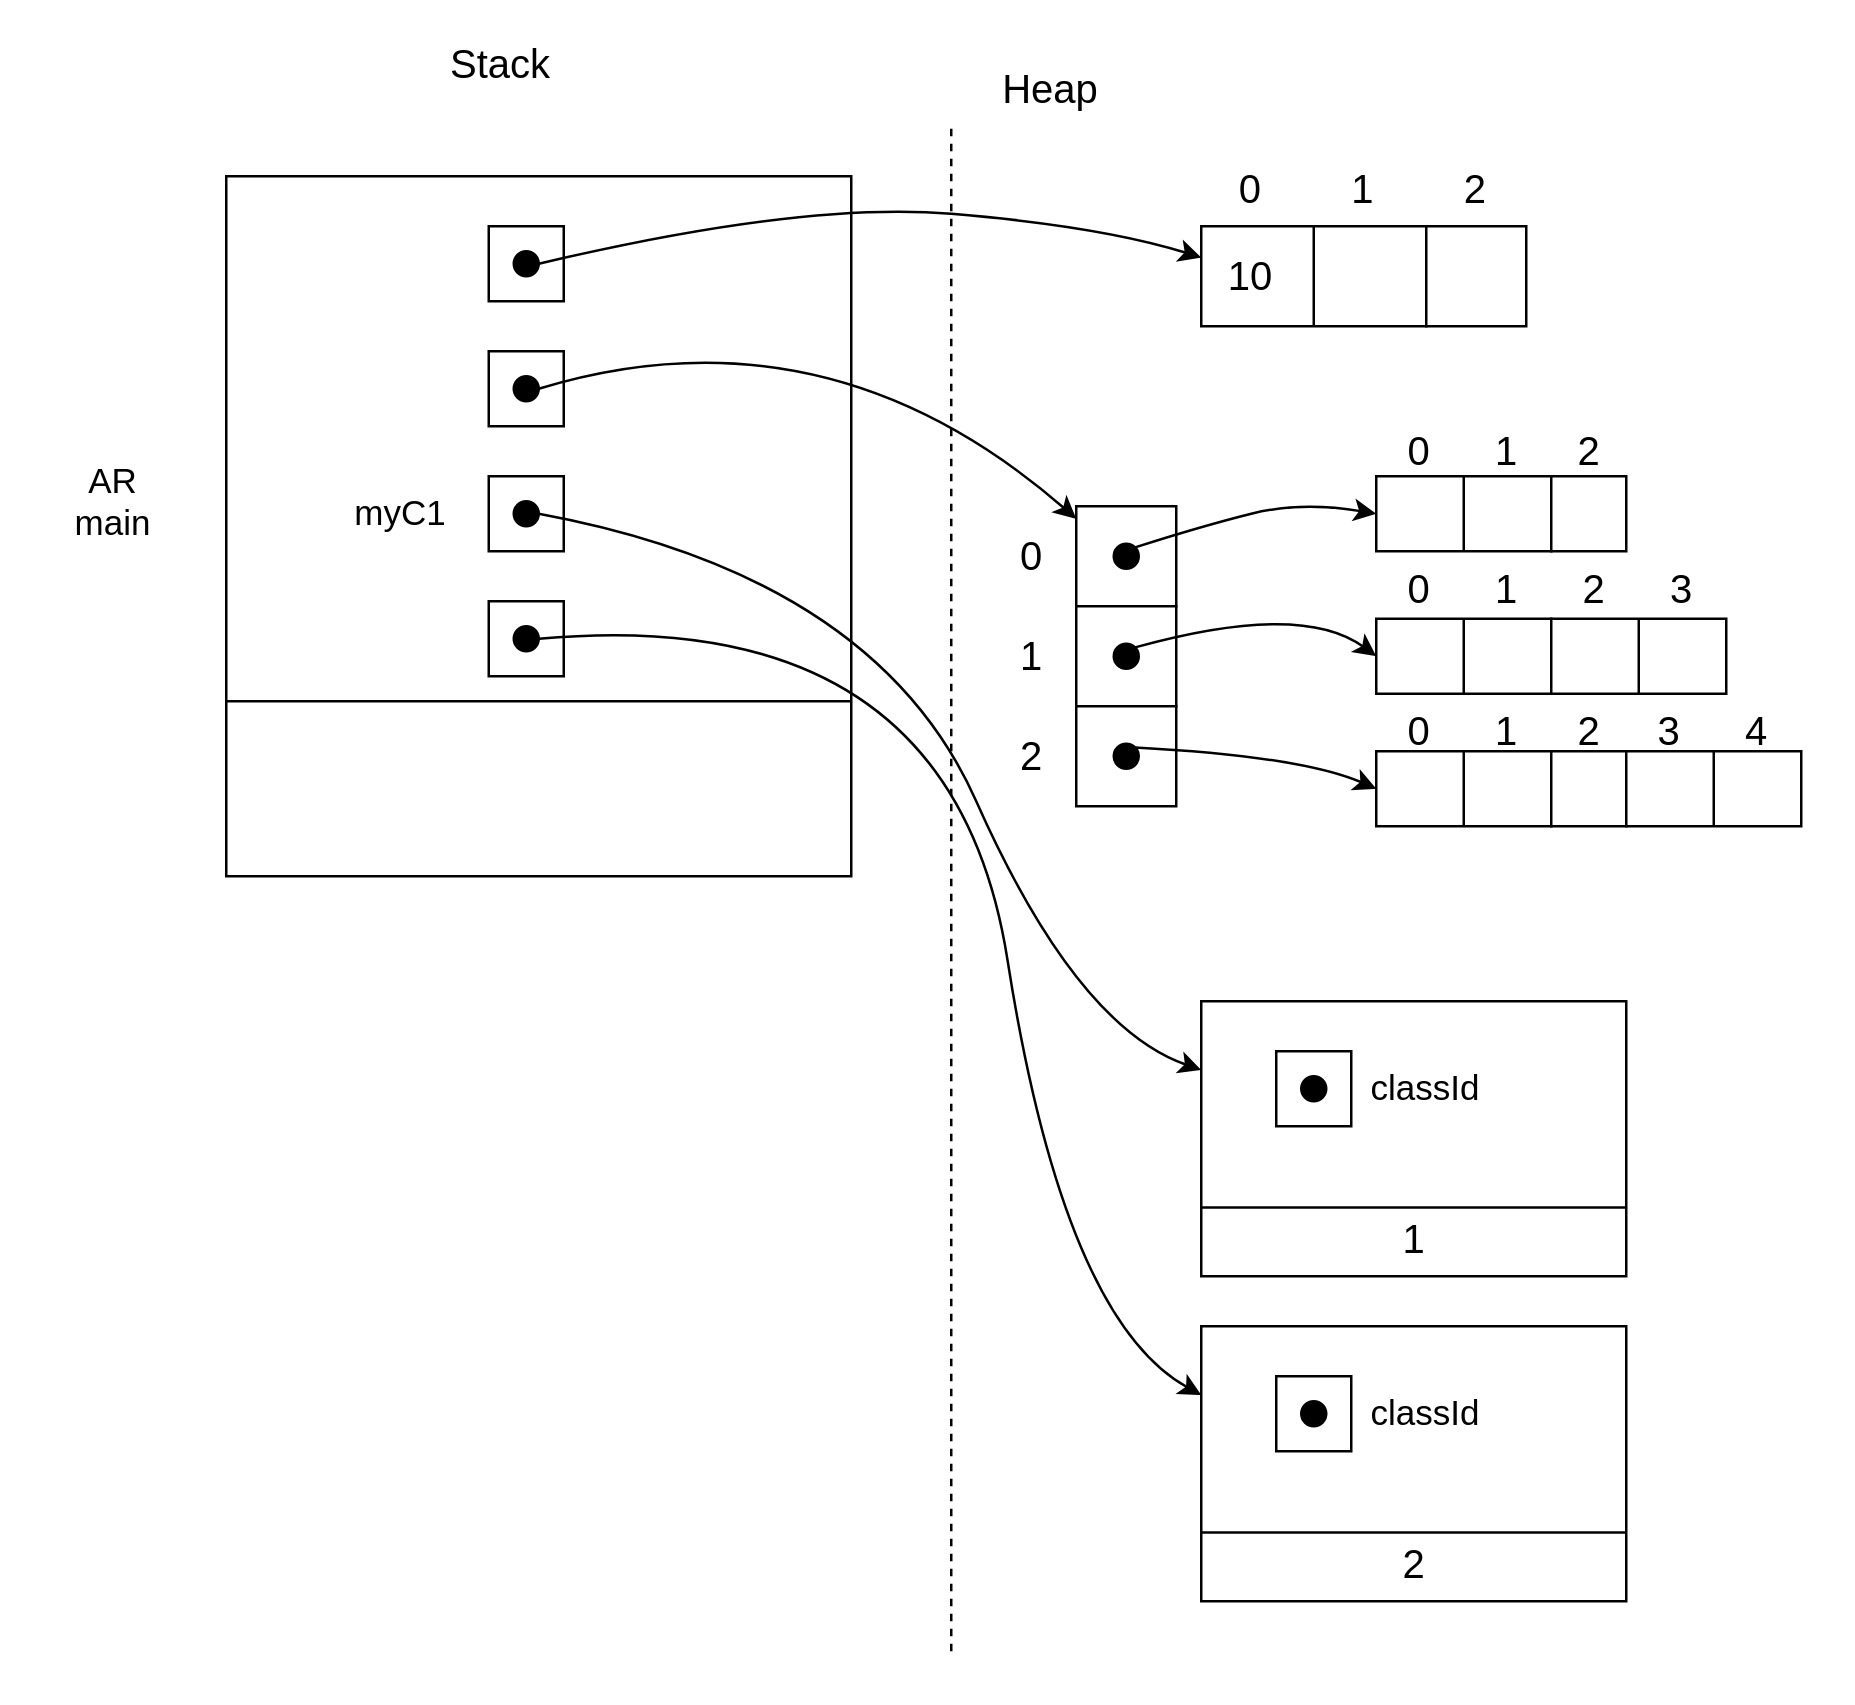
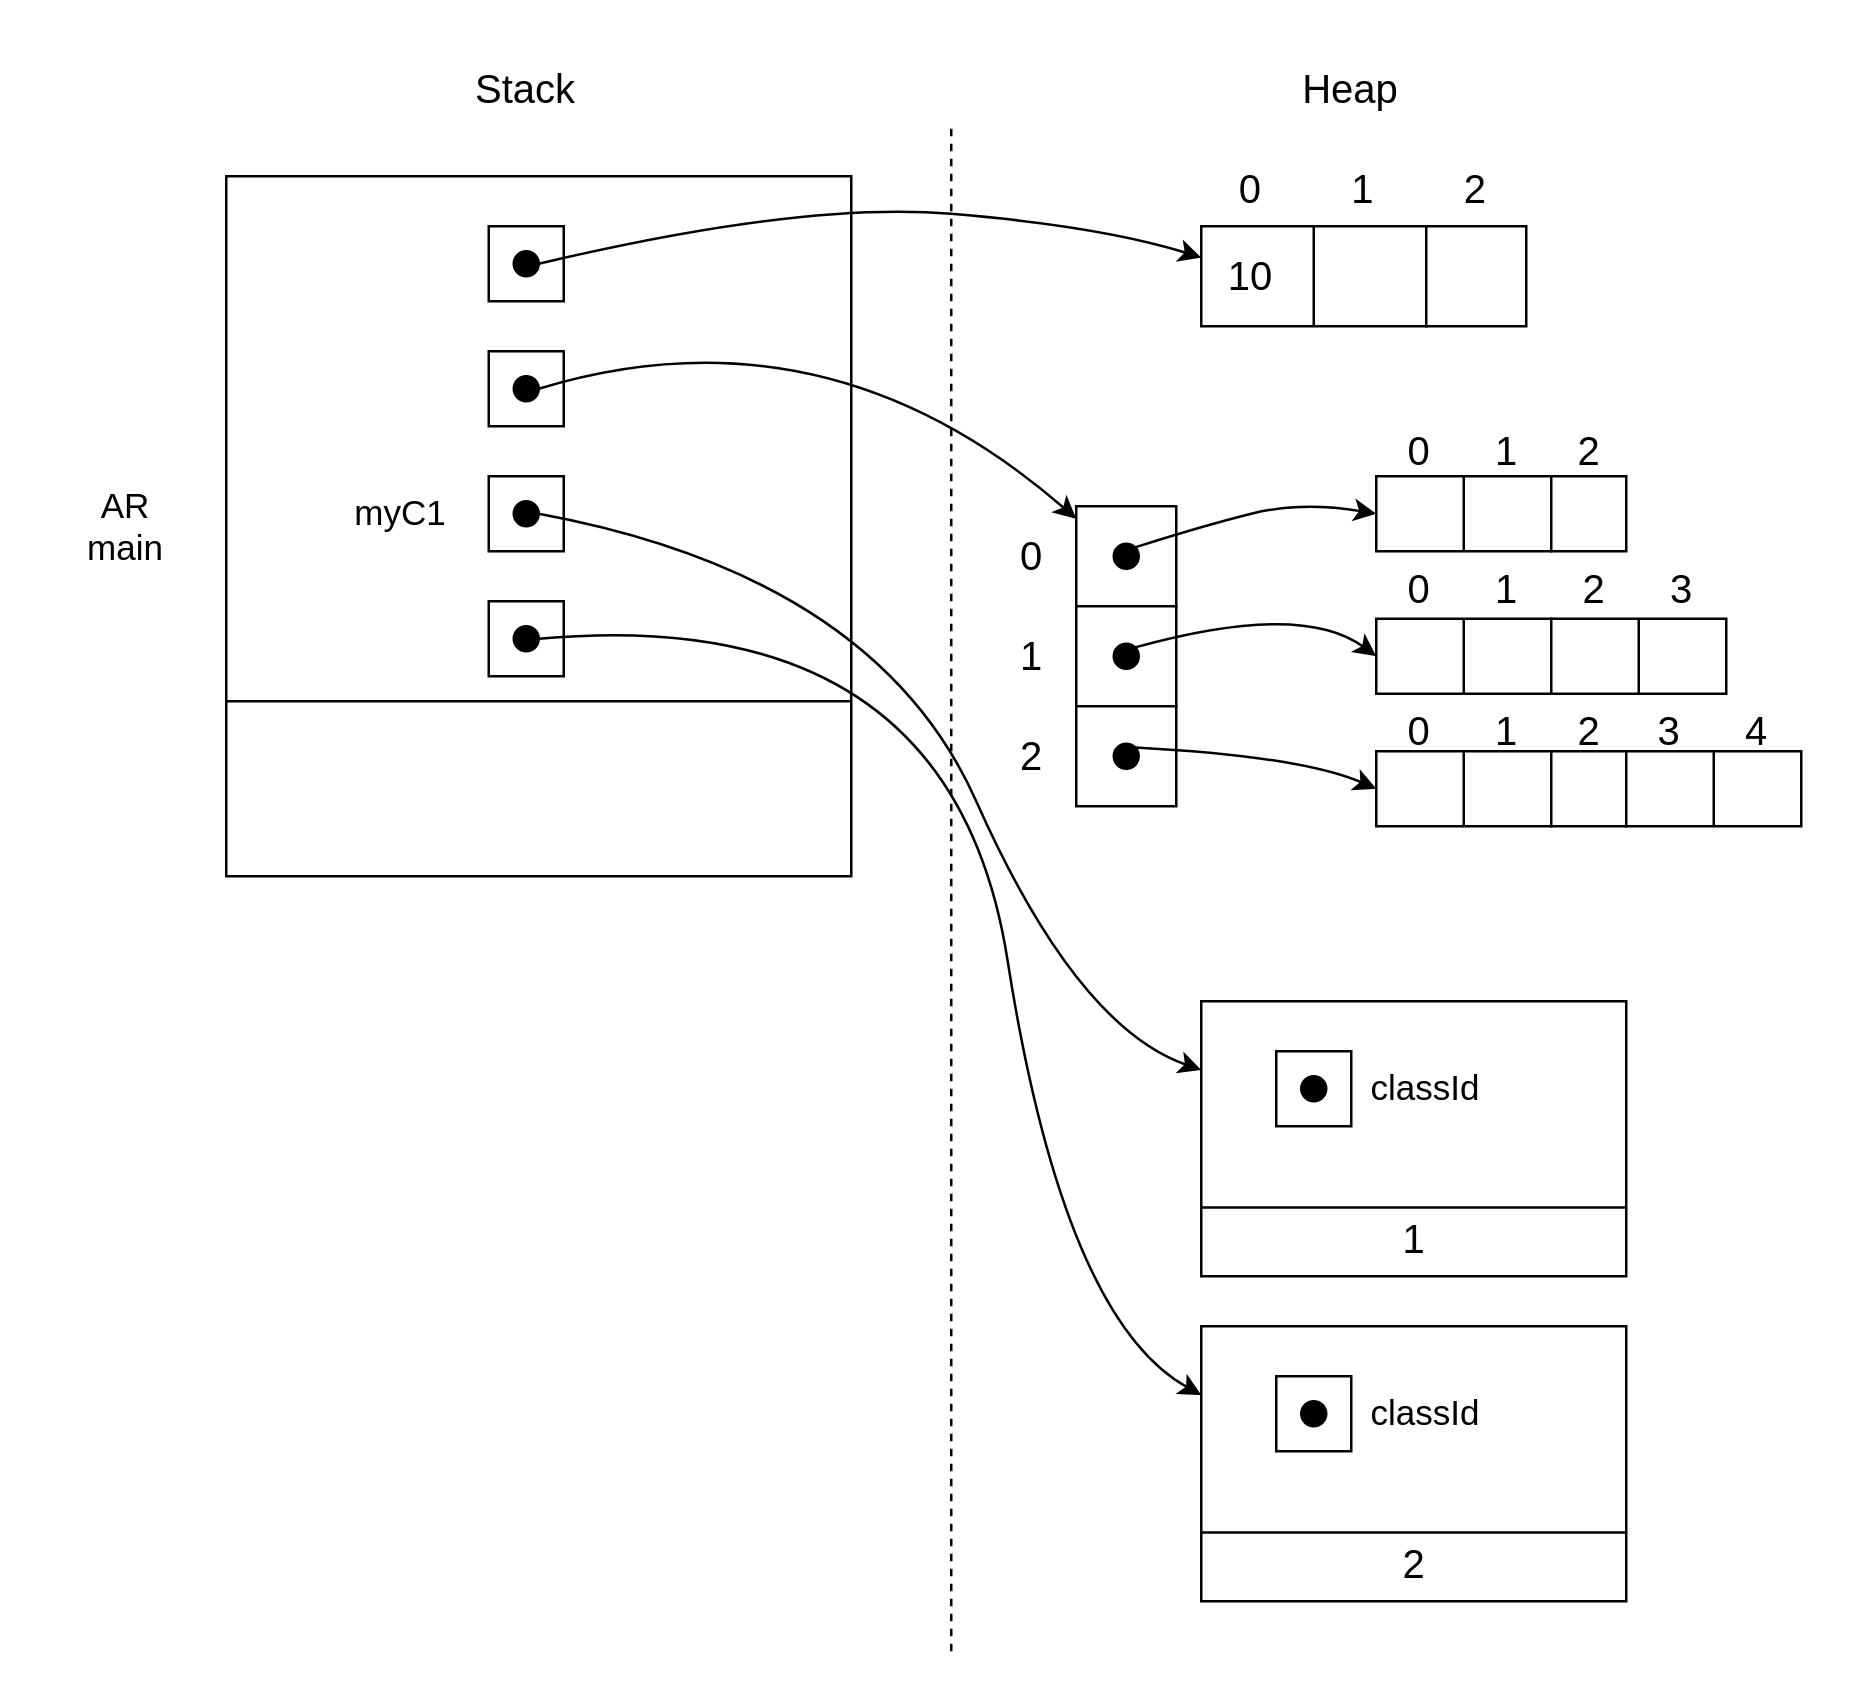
- <mxCell id="2" value="&lt;font style=&quot;font-size: 16px;&quot;&gt;Stack&lt;/font&gt;" style="text;html=1;strokeColor=none;fillColor=none;align=center;verticalAlign=middle;whiteSpace=wrap;rounded=0;" vertex="1" parent="1"><mxGeometry x="170" y="10" width="60" height="30" as="geometry" /></mxCell>
+ <mxCell id="2" value="&lt;font style=&quot;font-size: 16px;&quot;&gt;Stack&lt;/font&gt;" style="text;html=1;strokeColor=none;fillColor=none;align=center;verticalAlign=middle;whiteSpace=wrap;rounded=0;" vertex="1" parent="1"><mxGeometry x="180" y="20" width="60" height="30" as="geometry" /></mxCell>
- <mxCell id="3" value="&lt;font style=&quot;font-size: 16px;&quot;&gt;Heap&lt;/font&gt;" style="text;html=1;strokeColor=none;fillColor=none;align=center;verticalAlign=middle;whiteSpace=wrap;rounded=0;" vertex="1" parent="1"><mxGeometry x="390" y="20" width="60" height="30" as="geometry" /></mxCell>
+ <mxCell id="3" value="&lt;font style=&quot;font-size: 16px;&quot;&gt;Heap&lt;/font&gt;" style="text;html=1;strokeColor=none;fillColor=none;align=center;verticalAlign=middle;whiteSpace=wrap;rounded=0;" vertex="1" parent="1"><mxGeometry x="510" y="20" width="60" height="30" as="geometry" /></mxCell>
- <mxCell id="7" value="&lt;font style=&quot;font-size: 14px;&quot;&gt;AR&lt;br&gt;main&lt;br&gt;&lt;/font&gt;" style="text;html=1;strokeColor=none;fillColor=none;align=center;verticalAlign=middle;whiteSpace=wrap;rounded=0;" vertex="1" parent="1"><mxGeometry x="15" y="185" width="60" height="30" as="geometry" /></mxCell>
+ <mxCell id="7" value="&lt;font style=&quot;font-size: 14px;&quot;&gt;AR&lt;br&gt;main&lt;br&gt;&lt;/font&gt;" style="text;html=1;strokeColor=none;fillColor=none;align=center;verticalAlign=middle;whiteSpace=wrap;rounded=0;" vertex="1" parent="1"><mxGeometry x="20" y="195" width="60" height="30" as="geometry" /></mxCell>
